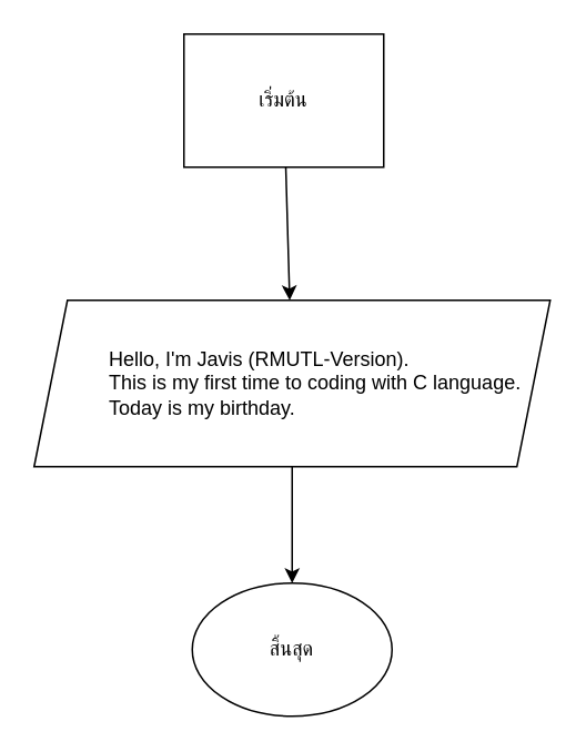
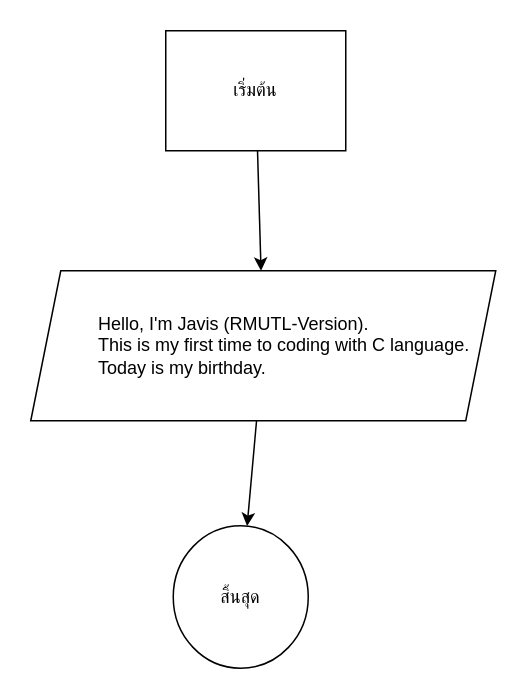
- <mxCell id="6" value="สิ้นสุด" style="ellipse;whiteSpace=wrap;html=1;" parent="1" vertex="1"><mxGeometry x="115" y="350" width="120" height="80" as="geometry" /></mxCell>
+ <mxCell id="6" value="สิ้นสุด" style="ellipse;whiteSpace=wrap;html=1;" parent="1" vertex="1"><mxGeometry x="115" y="350" width="90" height="95" as="geometry" /></mxCell>
